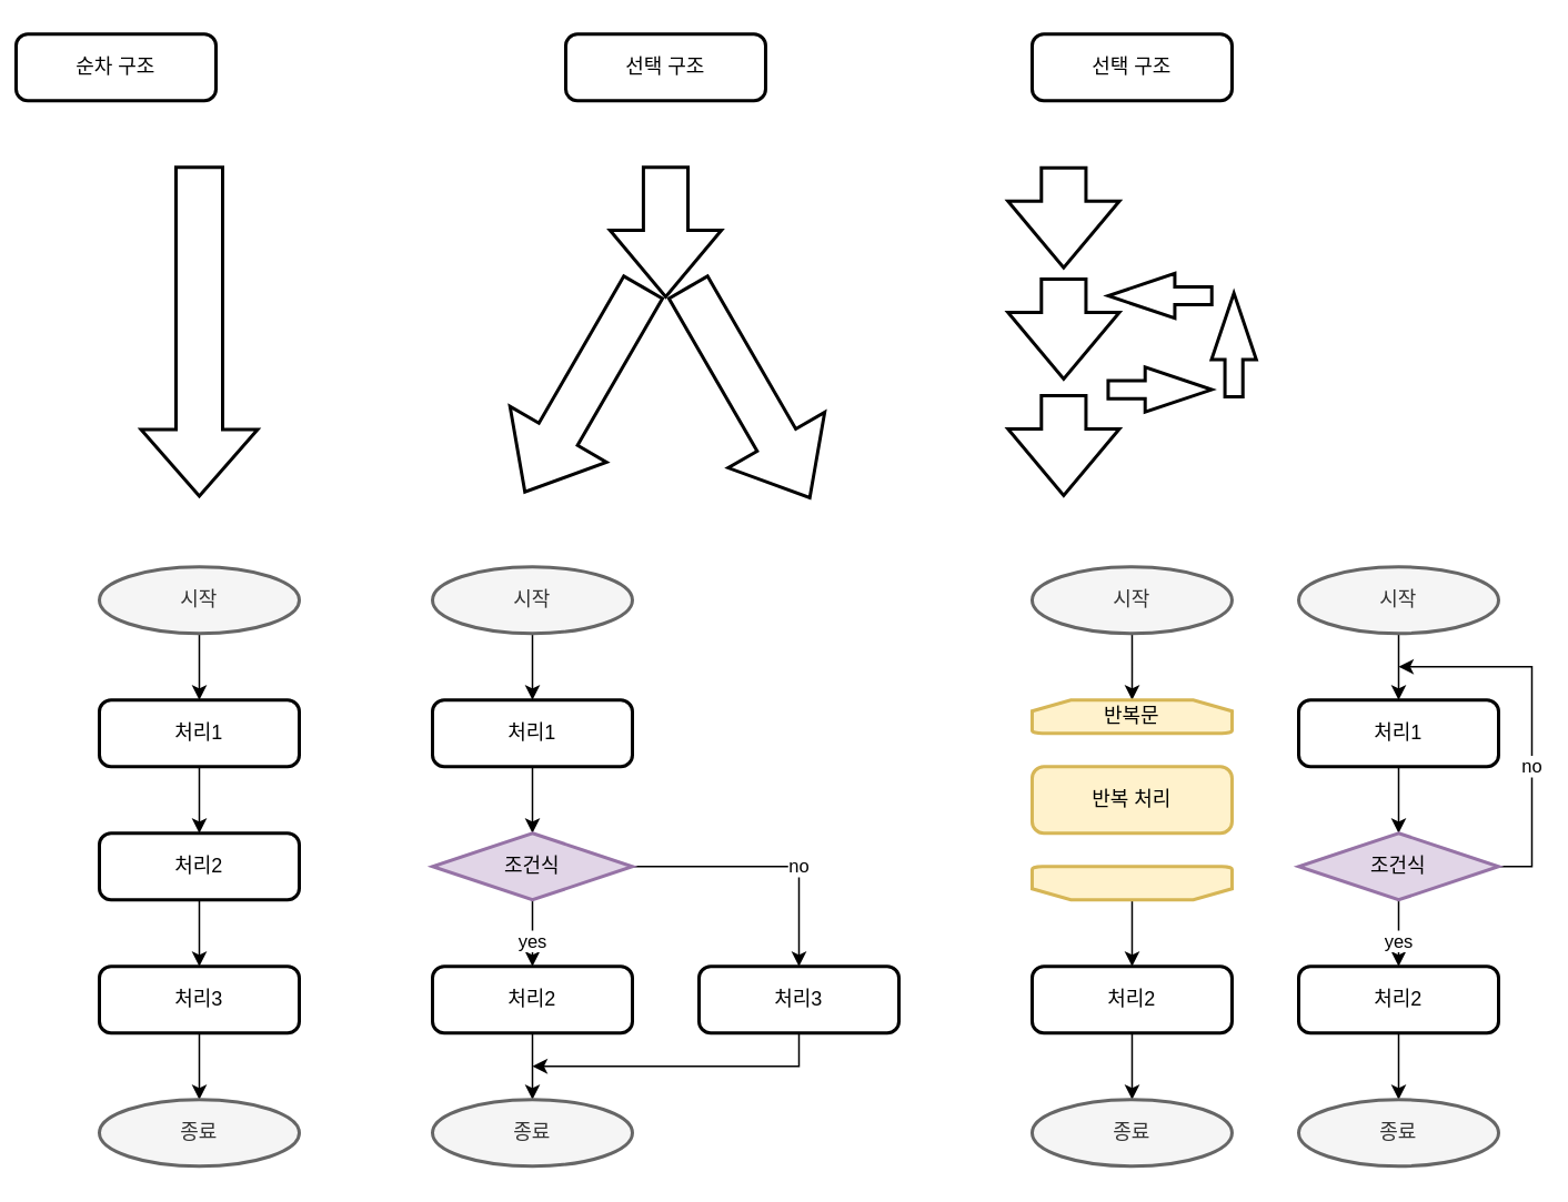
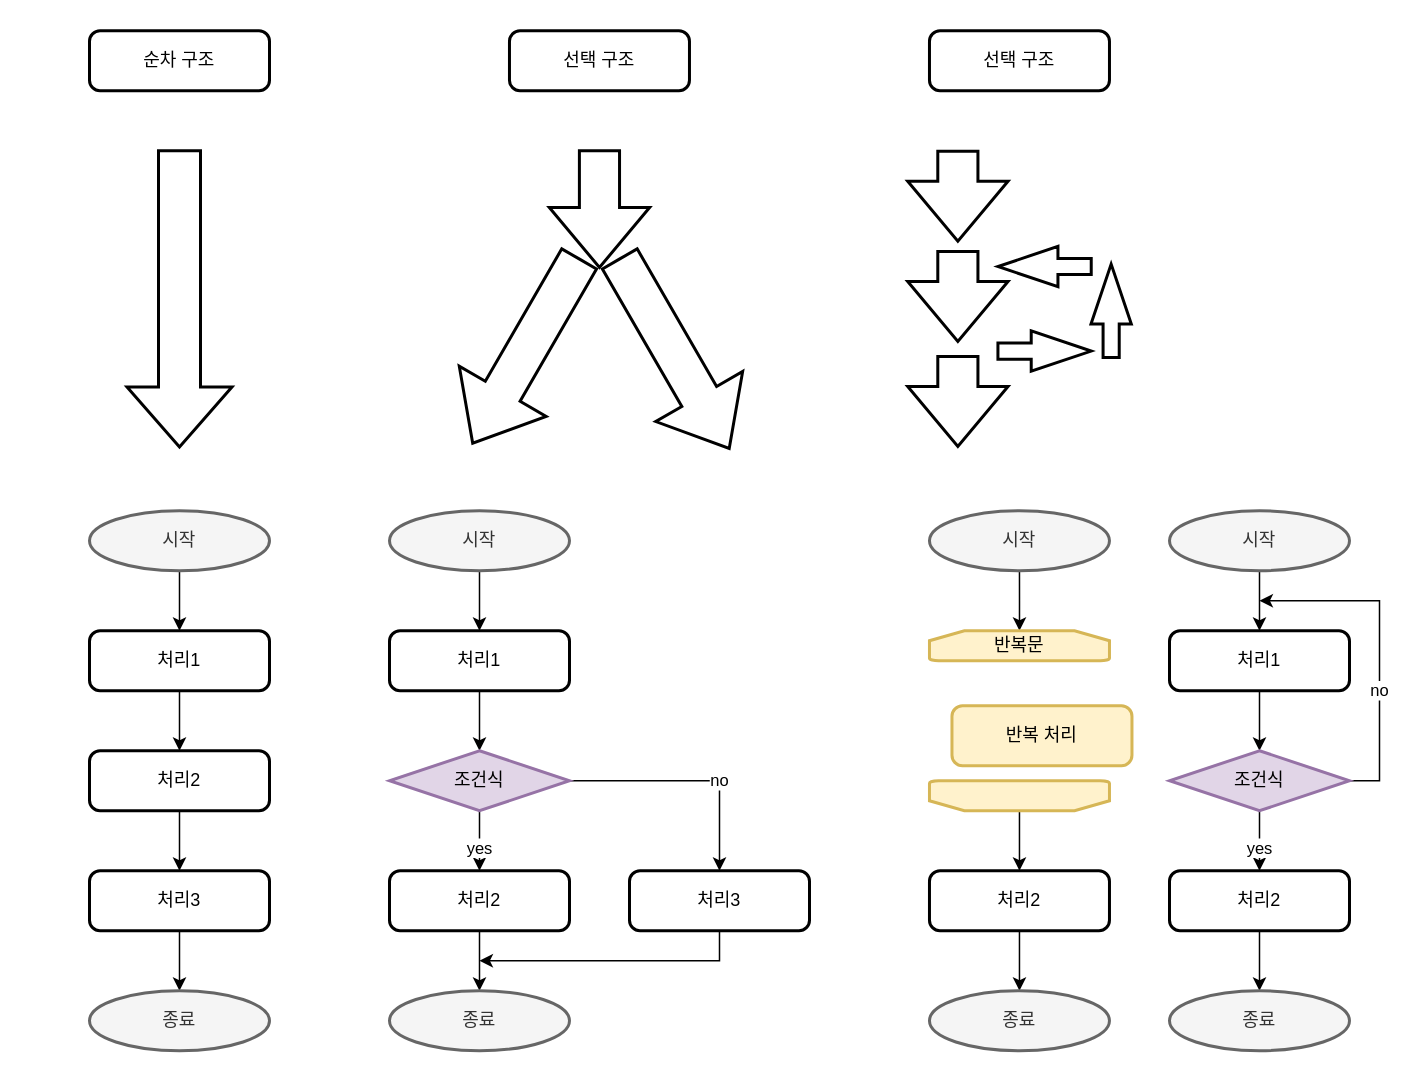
- <mxCell id="2" value="순차 구조" style="rounded=1;whiteSpace=wrap;html=1;absoluteArcSize=1;arcSize=14;strokeWidth=2;" vertex="1" parent="1"><mxGeometry x="9" y="20" width="120" height="40" as="geometry" /></mxCell>
+ <mxCell id="2" value="순차 구조" style="rounded=1;whiteSpace=wrap;html=1;absoluteArcSize=1;arcSize=14;strokeWidth=2;" vertex="1" parent="1"><mxGeometry x="59" y="20" width="120" height="40" as="geometry" /></mxCell>
- <mxCell id="36" value="반복 처리" style="rounded=1;whiteSpace=wrap;html=1;absoluteArcSize=1;arcSize=14;strokeWidth=2;fillColor=#fff2cc;strokeColor=#d6b656;" vertex="1" parent="1"><mxGeometry x="618.98" y="460" width="120" height="40" as="geometry" /></mxCell>
+ <mxCell id="36" value="반복 처리" style="rounded=1;whiteSpace=wrap;html=1;absoluteArcSize=1;arcSize=14;strokeWidth=2;fillColor=#fff2cc;strokeColor=#d6b656;" vertex="1" parent="1"><mxGeometry x="633.98" y="470" width="120" height="40" as="geometry" /></mxCell>
